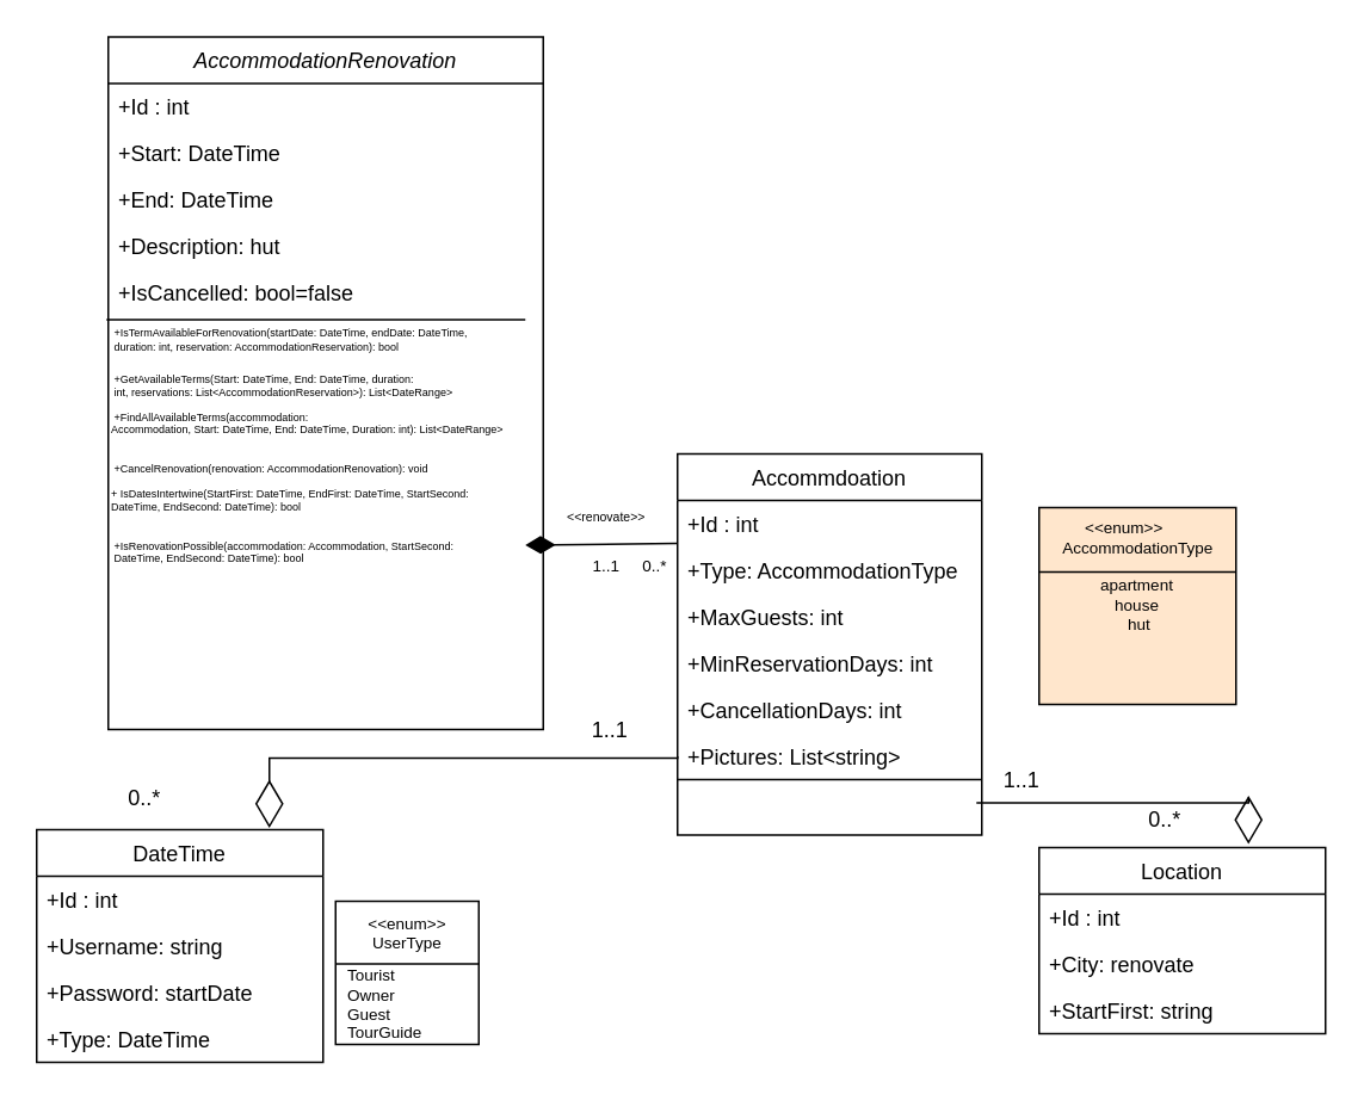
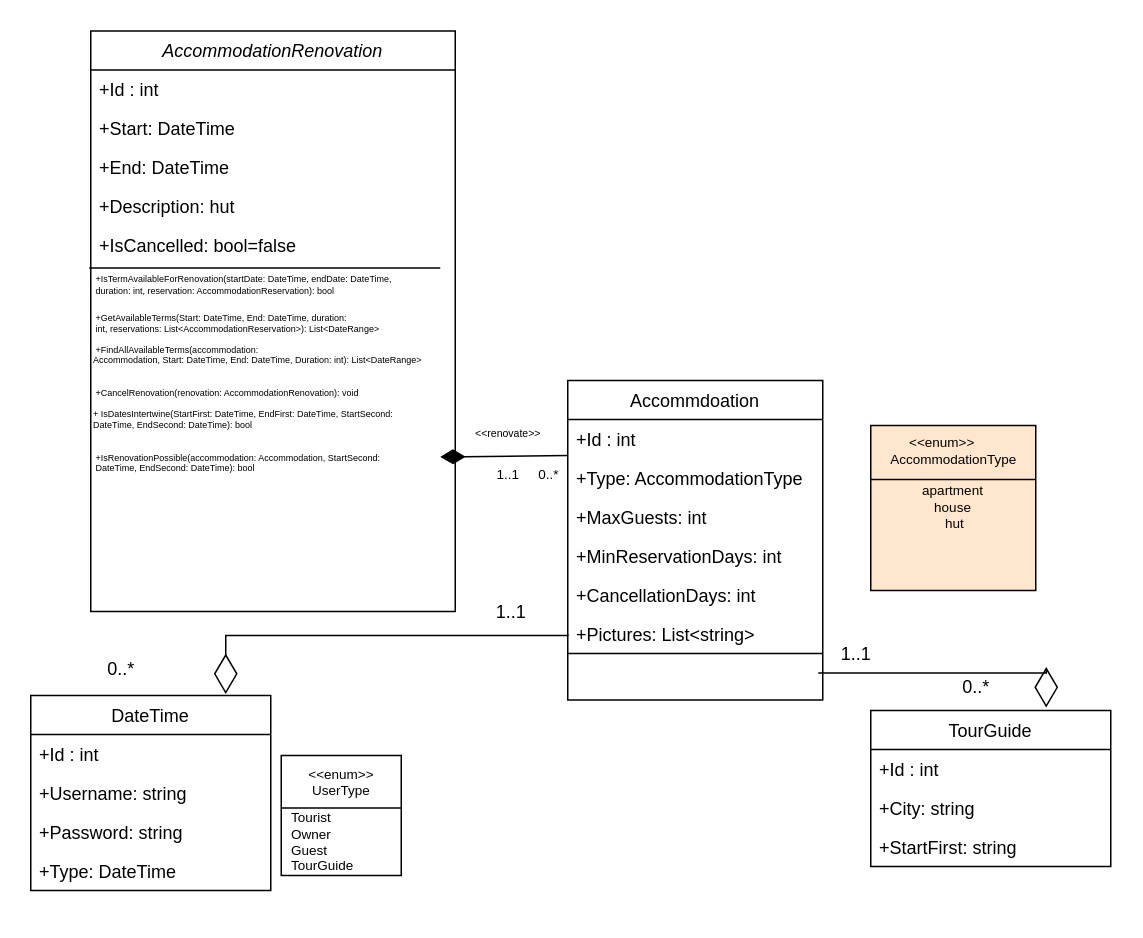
- <mxCell id="20" value="Location" style="swimlane;fontStyle=0;align=center;verticalAlign=top;childLayout=stackLayout;horizontal=1;startSize=26;horizontalStack=0;resizeParent=1;resizeLast=0;collapsible=1;marginBottom=0;rounded=0;shadow=0;strokeWidth=1;" parent="1" vertex="1"><mxGeometry x="580" y="473" width="160" height="104" as="geometry"><mxRectangle x="340" y="380" width="170" height="26" as="alternateBounds" /></mxGeometry></mxCell>
+ <mxCell id="20" value="TourGuide" style="swimlane;fontStyle=0;align=center;verticalAlign=top;childLayout=stackLayout;horizontal=1;startSize=26;horizontalStack=0;resizeParent=1;resizeLast=0;collapsible=1;marginBottom=0;rounded=0;shadow=0;strokeWidth=1;" parent="1" vertex="1"><mxGeometry x="580" y="473" width="160" height="104" as="geometry"><mxRectangle x="340" y="380" width="170" height="26" as="alternateBounds" /></mxGeometry></mxCell>
- <mxCell id="22" value="+City: renovate" style="text;align=left;verticalAlign=top;spacingLeft=4;spacingRight=4;overflow=hidden;rotatable=0;points=[[0,0.5],[1,0.5]];portConstraint=eastwest;" parent="20" vertex="1"><mxGeometry y="52" width="160" height="26" as="geometry" /></mxCell>
+ <mxCell id="22" value="+City: string" style="text;align=left;verticalAlign=top;spacingLeft=4;spacingRight=4;overflow=hidden;rotatable=0;points=[[0,0.5],[1,0.5]];portConstraint=eastwest;" parent="20" vertex="1"><mxGeometry y="52" width="160" height="26" as="geometry" /></mxCell>
- <mxCell id="27" value="+Password: startDate" style="text;align=left;verticalAlign=top;spacingLeft=4;spacingRight=4;overflow=hidden;rotatable=0;points=[[0,0.5],[1,0.5]];portConstraint=eastwest;" parent="24" vertex="1"><mxGeometry y="78" width="160" height="26" as="geometry" /></mxCell>
+ <mxCell id="27" value="+Password: string" style="text;align=left;verticalAlign=top;spacingLeft=4;spacingRight=4;overflow=hidden;rotatable=0;points=[[0,0.5],[1,0.5]];portConstraint=eastwest;" parent="24" vertex="1"><mxGeometry y="78" width="160" height="26" as="geometry" /></mxCell>
